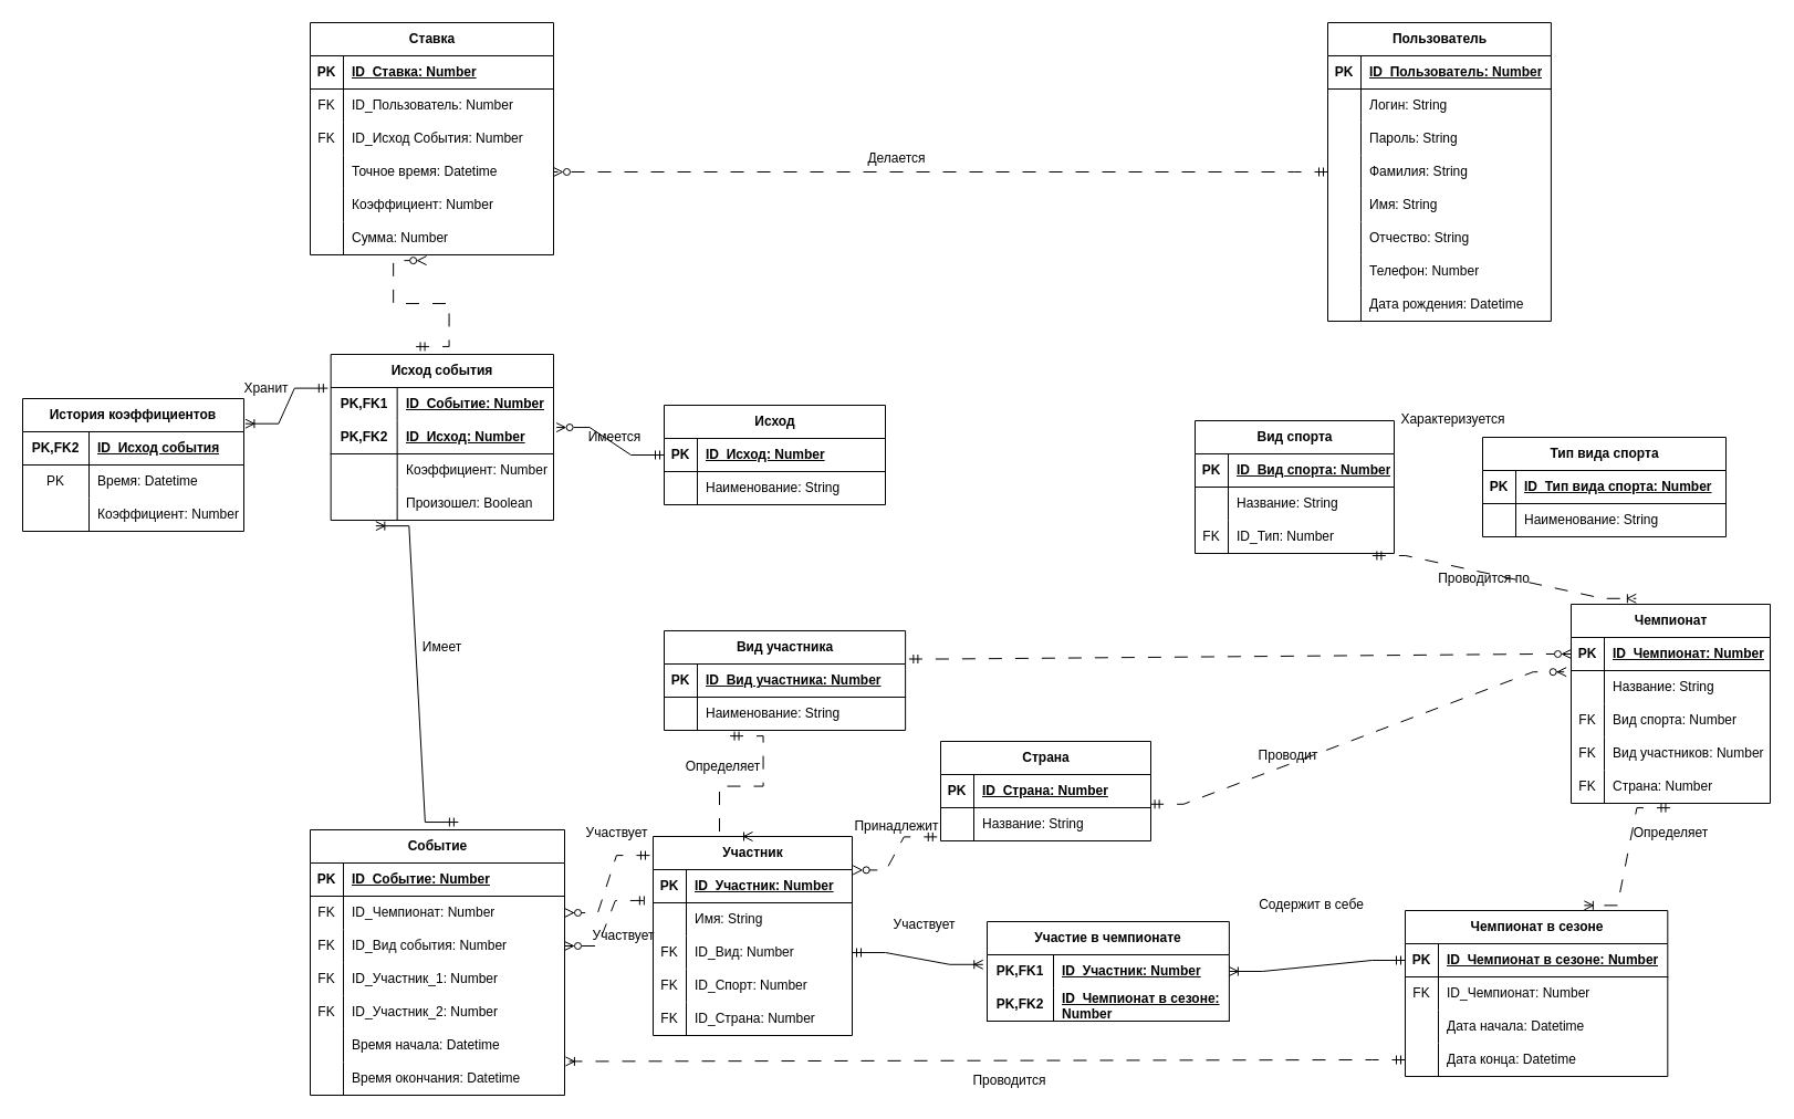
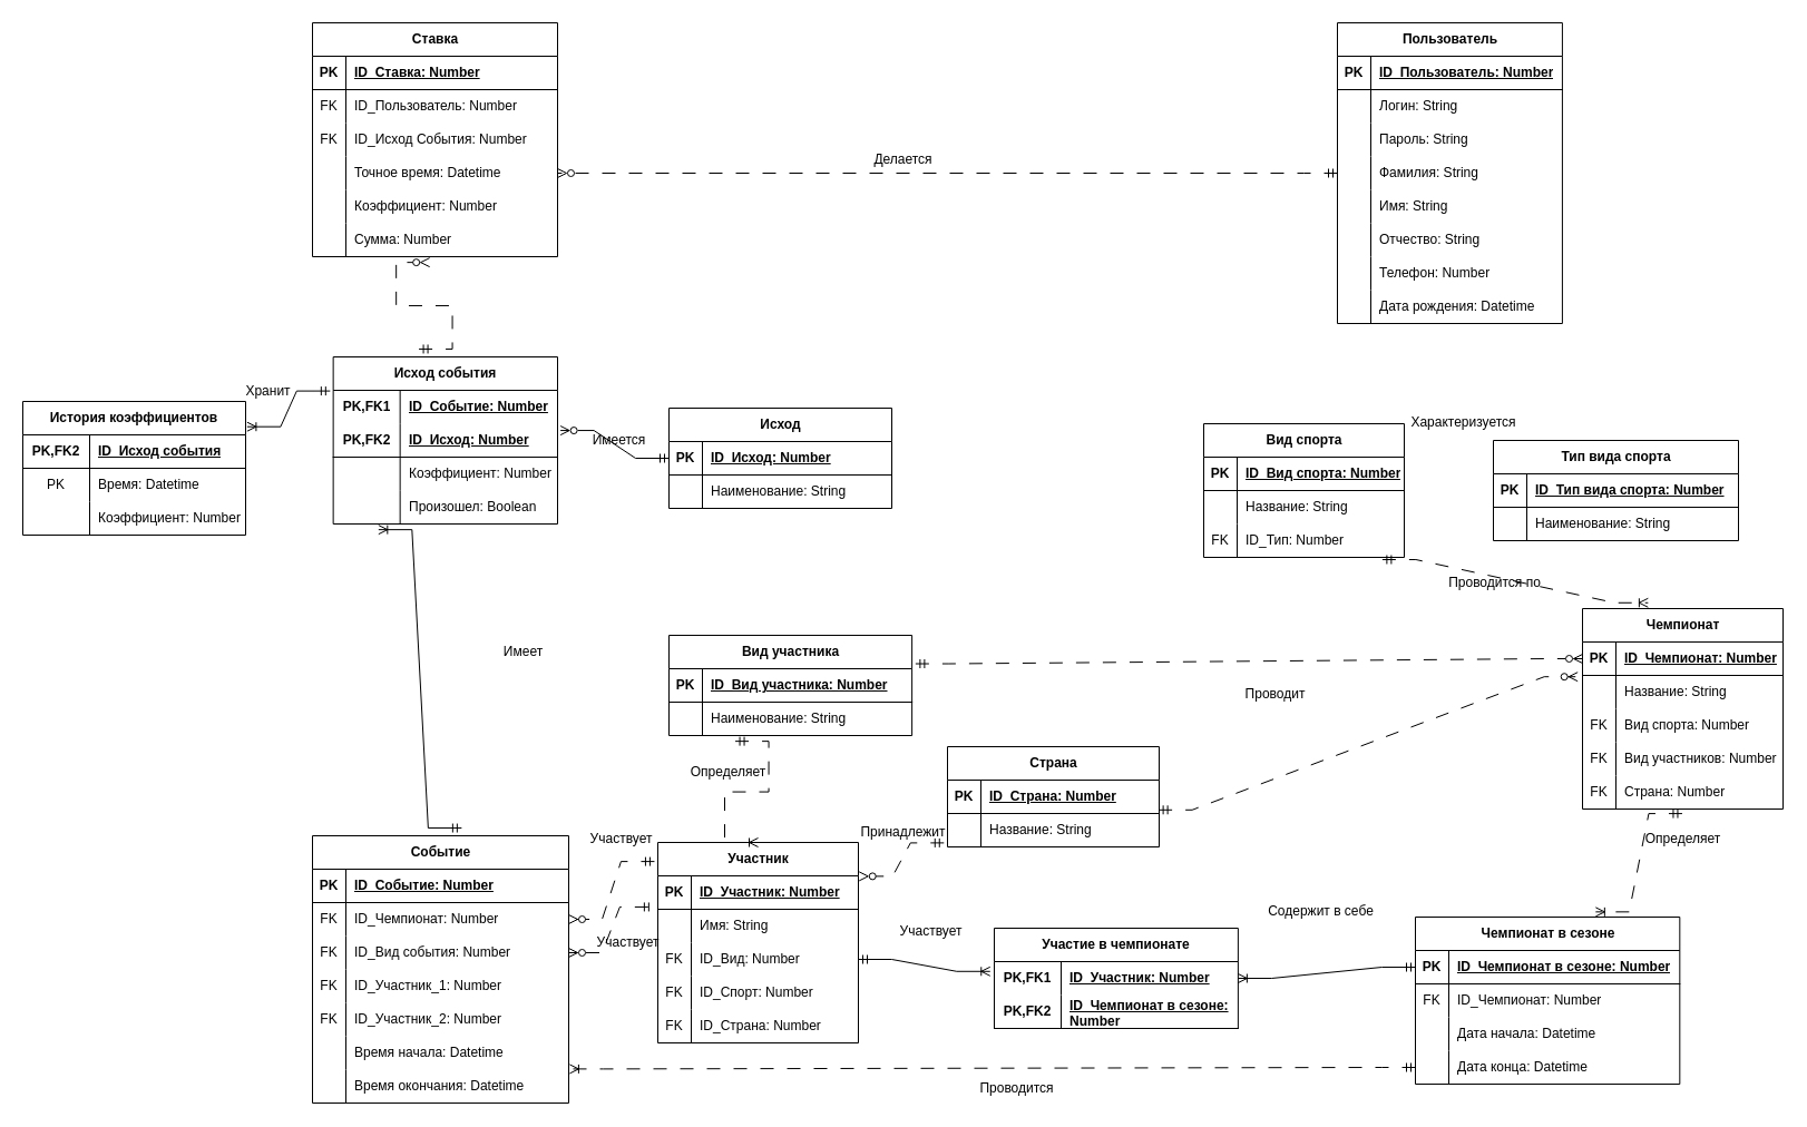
- <mxCell id="195" value="Имеет" style="text;html=1;align=center;verticalAlign=middle;resizable=0;points=[];autosize=1;strokeColor=none;fillColor=none;" parent="1" vertex="1"><mxGeometry x="369.33" y="570" width="60" height="30" as="geometry" /></mxCell>
+ <mxCell id="195" value="Имеет" style="text;html=1;align=center;verticalAlign=middle;resizable=0;points=[];autosize=1;strokeColor=none;fillColor=none;" parent="1" vertex="1"><mxGeometry x="439.33" y="570" width="60" height="30" as="geometry" /></mxCell>
- <mxCell id="158" value="Проводит" style="text;html=1;align=center;verticalAlign=middle;resizable=0;points=[];autosize=1;strokeColor=none;fillColor=none;" parent="1" vertex="1"><mxGeometry x="1128" y="670" width="72" height="26" as="geometry" /></mxCell>
+ <mxCell id="158" value="Проводит" style="text;html=1;align=center;verticalAlign=middle;resizable=0;points=[];autosize=1;strokeColor=none;fillColor=none;" parent="1" vertex="1"><mxGeometry x="1108" y="610" width="72" height="26" as="geometry" /></mxCell>
